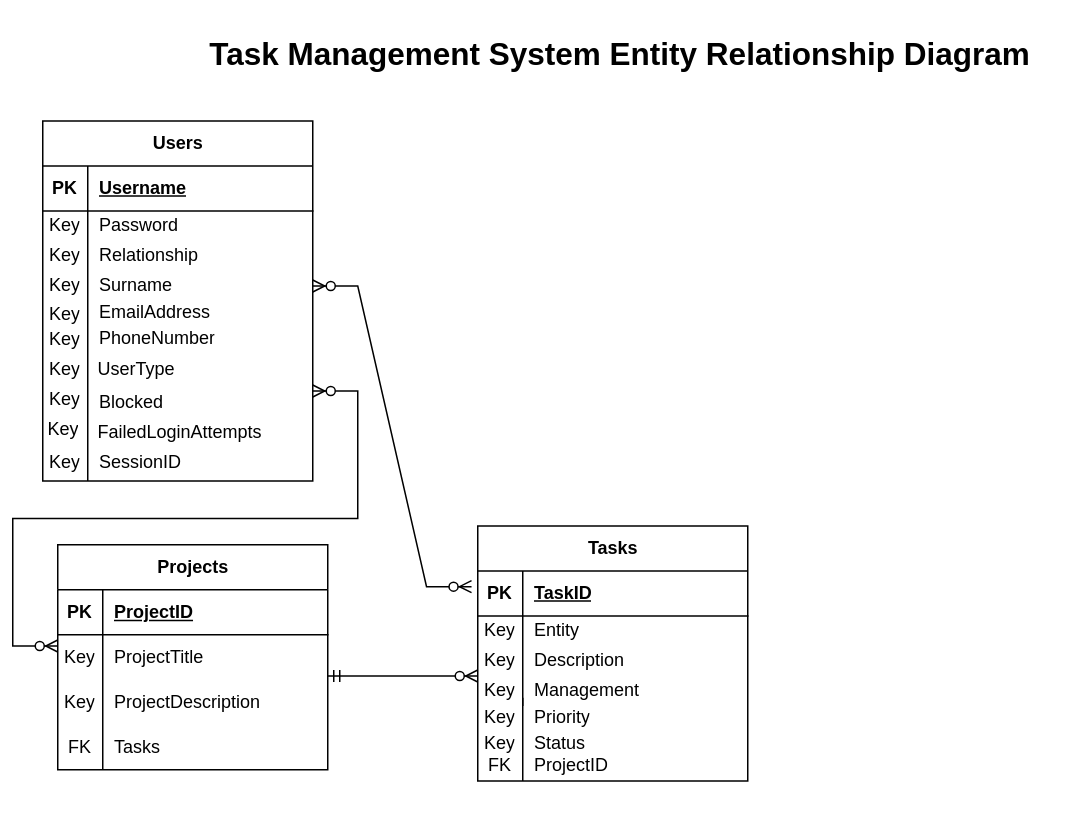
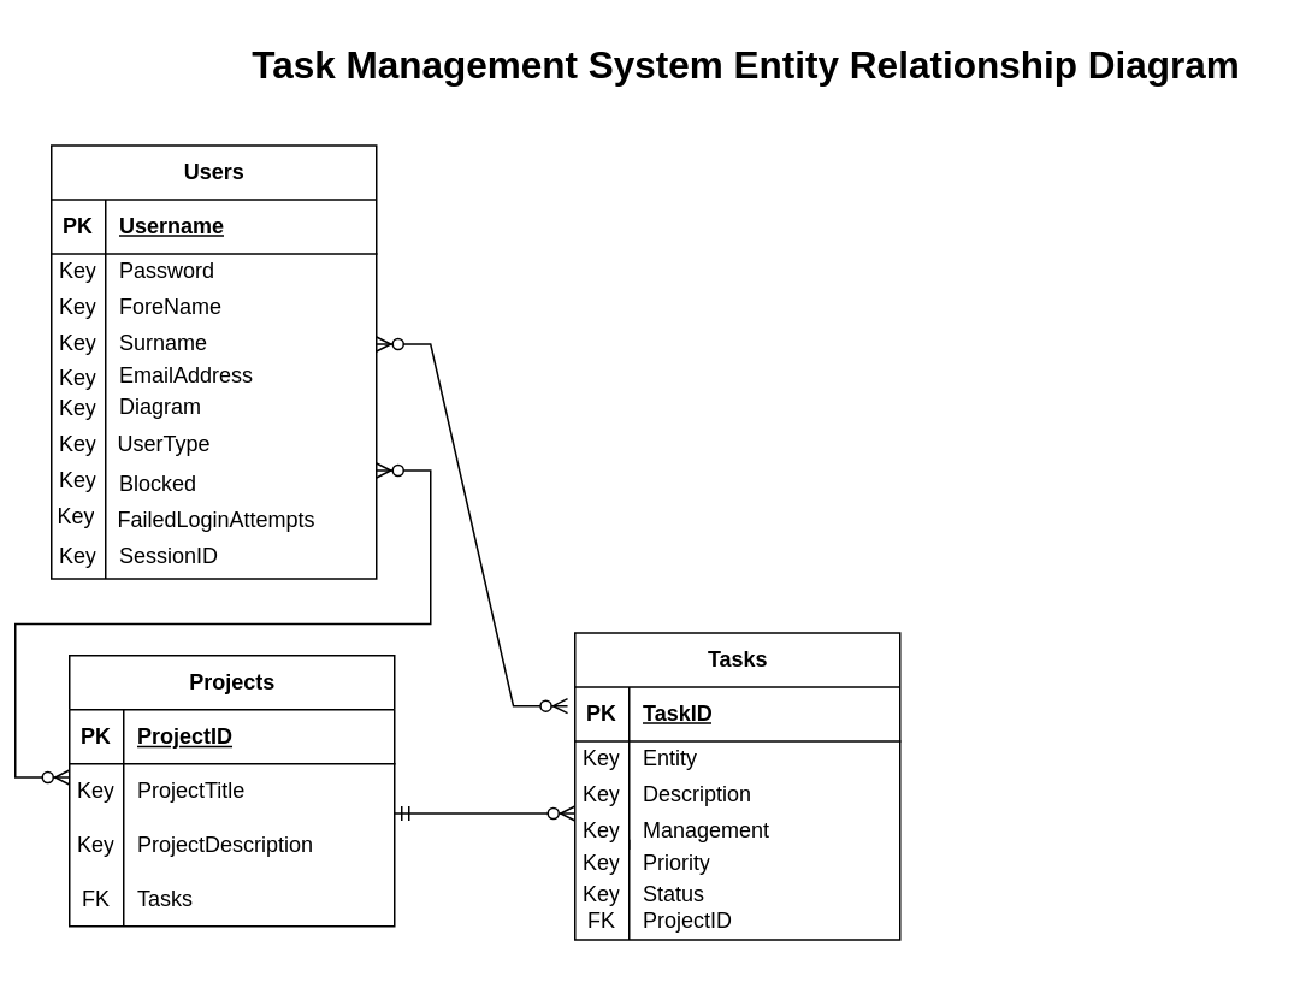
- <mxCell id="12" value="Relationship" style="shape=partialRectangle;connectable=0;fillColor=none;top=0;left=0;bottom=0;right=0;align=left;spacingLeft=6;overflow=hidden;whiteSpace=wrap;html=1;" parent="10" vertex="1"><mxGeometry x="30" width="150" height="20" as="geometry"><mxRectangle width="150" height="20" as="alternateBounds" /></mxGeometry></mxCell>
+ <mxCell id="12" value="ForeName" style="shape=partialRectangle;connectable=0;fillColor=none;top=0;left=0;bottom=0;right=0;align=left;spacingLeft=6;overflow=hidden;whiteSpace=wrap;html=1;" parent="10" vertex="1"><mxGeometry x="30" width="150" height="20" as="geometry"><mxRectangle width="150" height="20" as="alternateBounds" /></mxGeometry></mxCell>
- <mxCell id="18" value="PhoneNumber" style="shape=partialRectangle;connectable=0;fillColor=none;top=0;left=0;bottom=0;right=0;align=left;spacingLeft=6;overflow=hidden;whiteSpace=wrap;html=1;" parent="2" vertex="1"><mxGeometry x="30" y="131.238" width="150" height="26.667" as="geometry"><mxRectangle width="150" height="20" as="alternateBounds" /></mxGeometry></mxCell>
+ <mxCell id="18" value="Diagram" style="shape=partialRectangle;connectable=0;fillColor=none;top=0;left=0;bottom=0;right=0;align=left;spacingLeft=6;overflow=hidden;whiteSpace=wrap;html=1;" parent="2" vertex="1"><mxGeometry x="30" y="131.238" width="150" height="26.667" as="geometry"><mxRectangle width="150" height="20" as="alternateBounds" /></mxGeometry></mxCell>
